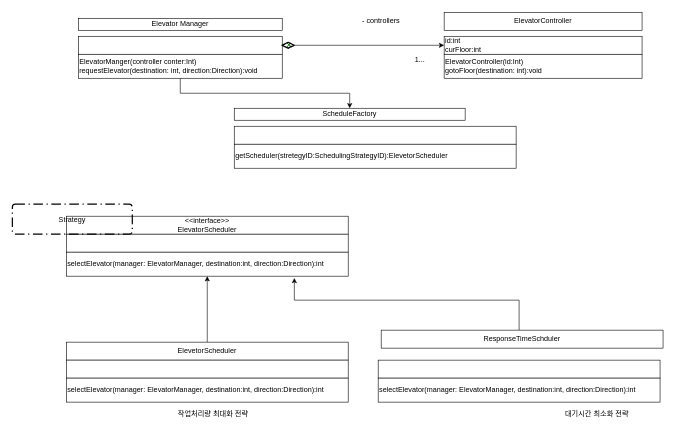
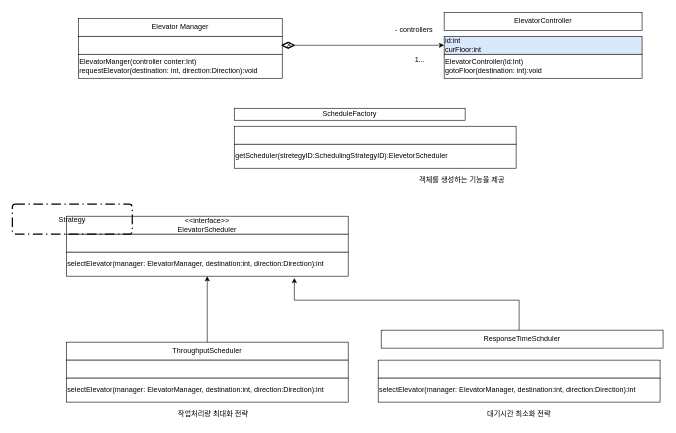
- <mxCell id="22" value="- controllers" style="text;html=1;strokeColor=none;fillColor=none;align=center;verticalAlign=middle;whiteSpace=wrap;rounded=0;" vertex="1" parent="1"><mxGeometry x="595" y="25" width="80" height="20" as="geometry" /></mxCell>
+ <mxCell id="22" value="- controllers" style="text;html=1;strokeColor=none;fillColor=none;align=center;verticalAlign=middle;whiteSpace=wrap;rounded=0;" vertex="1" parent="1"><mxGeometry x="650" y="40" width="80" height="20" as="geometry" /></mxCell>
- <mxCell id="2" value="Elevator Manager" style="rounded=0;whiteSpace=wrap;html=1;align=center;" vertex="1" parent="1"><mxGeometry x="130" y="30" width="340" height="20" as="geometry" /></mxCell>
+ <mxCell id="2" value="Elevator Manager" style="rounded=0;whiteSpace=wrap;html=1;align=center;" vertex="1" parent="1"><mxGeometry x="130" y="30" width="340" height="30" as="geometry" /></mxCell>
- <mxCell id="8" value="&lt;div&gt;id:int&lt;/div&gt;&lt;div&gt;curFloor:int&lt;br&gt;&lt;/div&gt;" style="rounded=0;whiteSpace=wrap;html=1;align=left;" vertex="1" parent="1"><mxGeometry x="740" y="60" width="330" height="30" as="geometry" /></mxCell>
+ <mxCell id="8" value="&lt;div&gt;id:int&lt;/div&gt;&lt;div&gt;curFloor:int&lt;br&gt;&lt;/div&gt;" style="rounded=0;whiteSpace=wrap;html=1;align=left;fillColor=#dae8fc;" vertex="1" parent="1"><mxGeometry x="740" y="60" width="330" height="30" as="geometry" /></mxCell>
- <mxCell id="5" style="edgeStyle=orthogonalEdgeStyle;rounded=0;orthogonalLoop=1;jettySize=auto;html=1;entryX=0.5;entryY=0;entryDx=0;entryDy=0;" edge="1" parent="1" source="6" target="27"><mxGeometry relative="1" as="geometry" /></mxCell>
+ <mxCell id="30" value="객체를 생성하는 기능을 제공" style="text;html=1;strokeColor=none;fillColor=none;align=center;verticalAlign=middle;whiteSpace=wrap;rounded=0;" vertex="1" parent="1"><mxGeometry x="680" y="280" width="180" height="40" as="geometry" /></mxCell>
- <mxCell id="14" value="&lt;div&gt;ElevetorScheduler&lt;br&gt;&lt;/div&gt;" style="rounded=0;whiteSpace=wrap;html=1;align=center;" vertex="1" parent="1"><mxGeometry x="110" y="570" width="470" height="30" as="geometry" /></mxCell>
+ <mxCell id="14" value="&lt;div&gt;ThroughputScheduler&lt;br&gt;&lt;/div&gt;" style="rounded=0;whiteSpace=wrap;html=1;align=center;" vertex="1" parent="1"><mxGeometry x="110" y="570" width="470" height="30" as="geometry" /></mxCell>
- <mxCell id="26" value="대기시간 최소화 전략" style="text;html=1;strokeColor=none;fillColor=none;align=center;verticalAlign=middle;whiteSpace=wrap;rounded=0;" vertex="1" parent="1"><mxGeometry x="880" y="680" width="230" height="20" as="geometry" /></mxCell>
+ <mxCell id="26" value="대기시간 최소화 전략" style="text;html=1;strokeColor=none;fillColor=none;align=center;verticalAlign=middle;whiteSpace=wrap;rounded=0;" vertex="1" parent="1"><mxGeometry x="750" y="680" width="230" height="20" as="geometry" /></mxCell>
